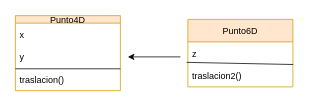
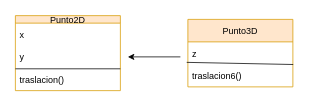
- <mxCell id="2" value="Punto4D" style="swimlane;fontStyle=0;childLayout=stackLayout;horizontal=1;startSize=10;horizontalStack=0;resizeParent=1;resizeParentMax=0;resizeLast=0;collapsible=1;marginBottom=0;fillColor=#ffe6cc;strokeColor=#d79b00;" vertex="1" parent="1"><mxGeometry x="20" y="20" width="140" height="100" as="geometry" /></mxCell>
+ <mxCell id="2" value="Punto2D" style="swimlane;fontStyle=0;childLayout=stackLayout;horizontal=1;startSize=10;horizontalStack=0;resizeParent=1;resizeParentMax=0;resizeLast=0;collapsible=1;marginBottom=0;fillColor=#ffe6cc;strokeColor=#d79b00;" vertex="1" parent="1"><mxGeometry x="20" y="20" width="140" height="100" as="geometry" /></mxCell>
- <mxCell id="7" value="Punto6D" style="swimlane;fontStyle=0;childLayout=stackLayout;horizontal=1;startSize=30;horizontalStack=0;resizeParent=1;resizeParentMax=0;resizeLast=0;collapsible=1;marginBottom=0;fillColor=#ffe6cc;strokeColor=#d79b00;" vertex="1" parent="1"><mxGeometry x="250" y="25" width="140" height="90" as="geometry" /></mxCell>
+ <mxCell id="7" value="Punto3D" style="swimlane;fontStyle=0;childLayout=stackLayout;horizontal=1;startSize=30;horizontalStack=0;resizeParent=1;resizeParentMax=0;resizeLast=0;collapsible=1;marginBottom=0;fillColor=#ffe6cc;strokeColor=#d79b00;" vertex="1" parent="1"><mxGeometry x="250" y="25" width="140" height="90" as="geometry" /></mxCell>
- <mxCell id="9" value="traslacion2()" style="text;strokeColor=none;fillColor=none;align=left;verticalAlign=middle;spacingLeft=4;spacingRight=4;overflow=hidden;points=[[0,0.5],[1,0.5]];portConstraint=eastwest;rotatable=0;" vertex="1" parent="7"><mxGeometry y="60" width="140" height="30" as="geometry" /></mxCell>
+ <mxCell id="9" value="traslacion6()" style="text;strokeColor=none;fillColor=none;align=left;verticalAlign=middle;spacingLeft=4;spacingRight=4;overflow=hidden;points=[[0,0.5],[1,0.5]];portConstraint=eastwest;rotatable=0;" vertex="1" parent="7"><mxGeometry y="60" width="140" height="30" as="geometry" /></mxCell>
